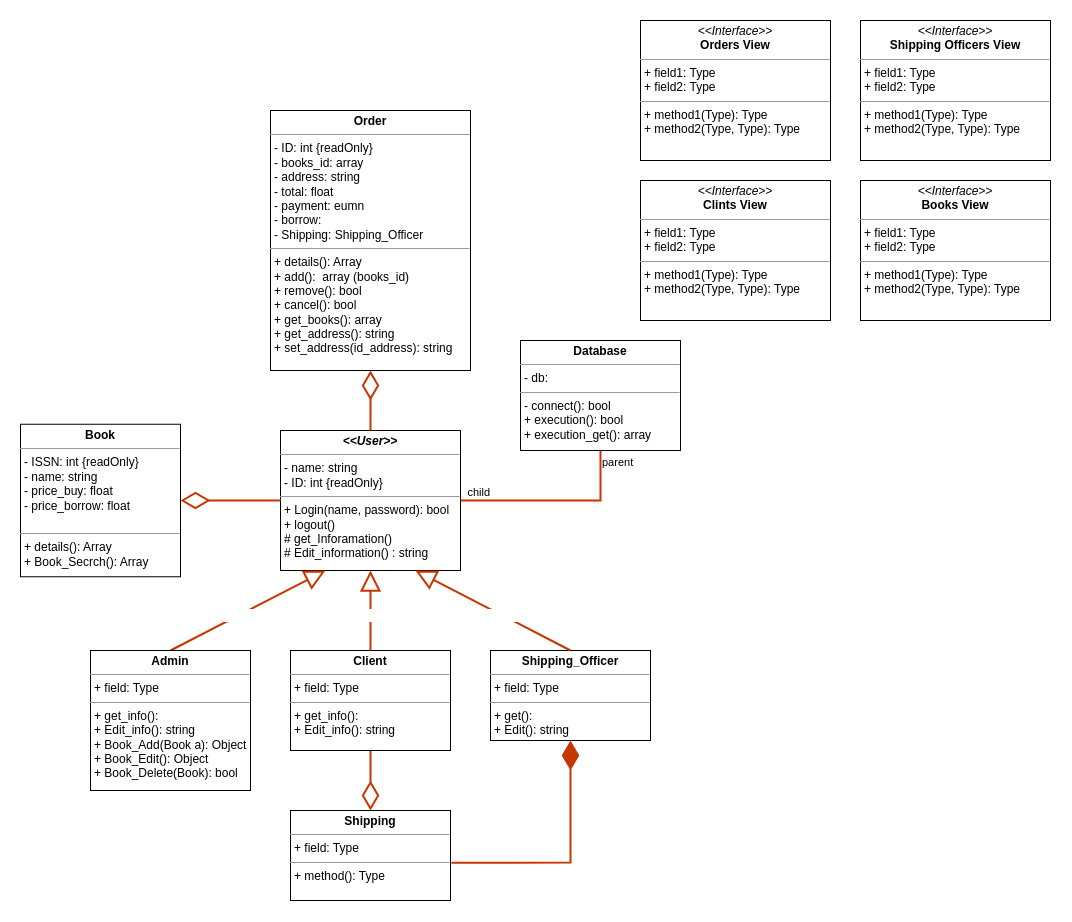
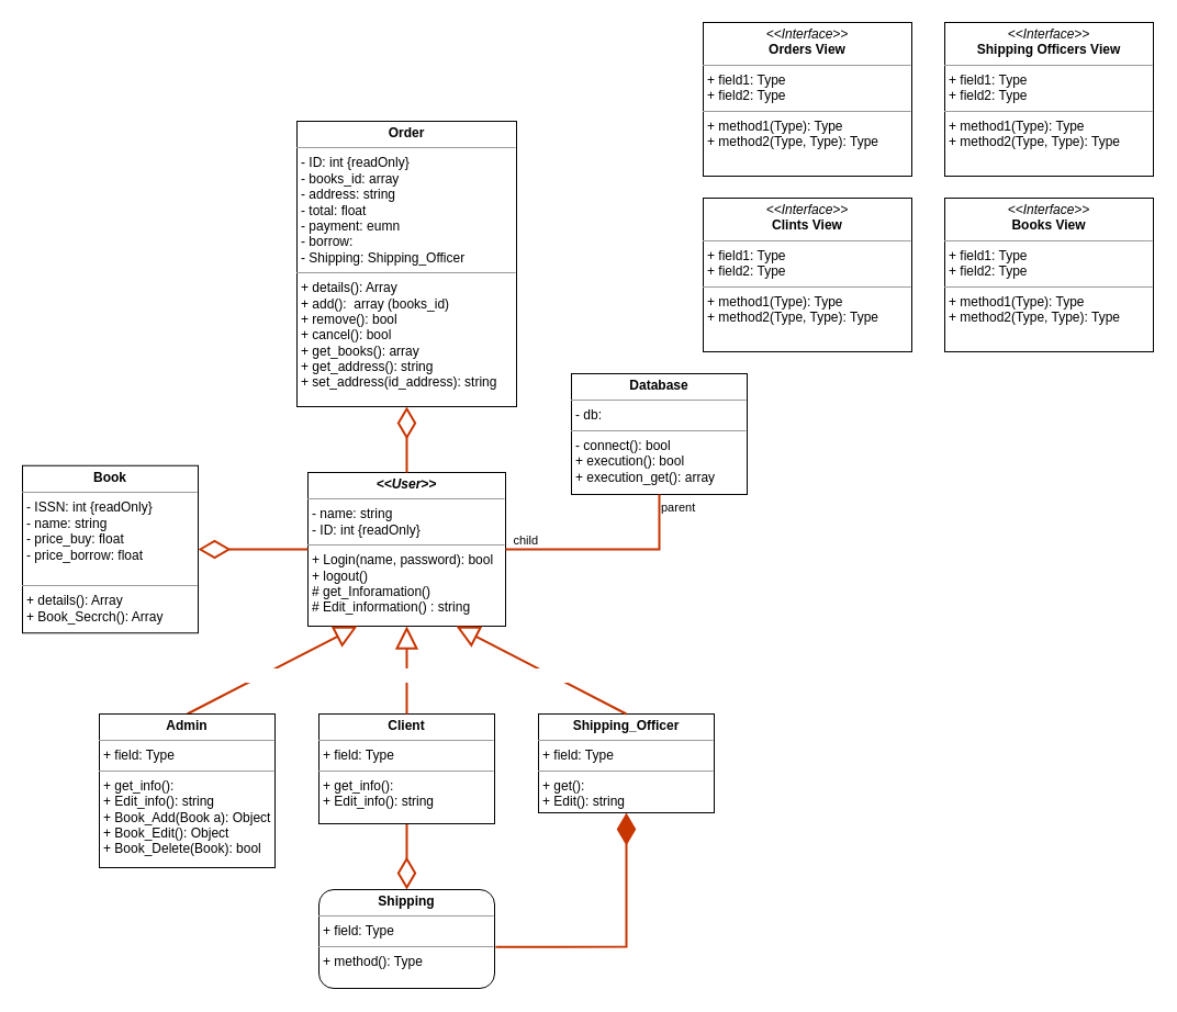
- <mxCell id="14" value="&lt;p style=&quot;margin: 0px ; margin-top: 4px ; text-align: center&quot;&gt;&lt;b&gt;Shipping&lt;/b&gt;&lt;/p&gt;&lt;hr size=&quot;1&quot;&gt;&lt;p style=&quot;margin: 0px ; margin-left: 4px&quot;&gt;+ field: Type&lt;/p&gt;&lt;hr size=&quot;1&quot;&gt;&lt;p style=&quot;margin: 0px ; margin-left: 4px&quot;&gt;+ method(): Type&lt;/p&gt;" style="verticalAlign=top;align=left;overflow=fill;fontSize=12;fontFamily=Helvetica;html=1;rounded=0;shadow=0;sketch=0;glass=0;" parent="1" vertex="1"><mxGeometry x="290" y="810" width="160" height="90" as="geometry" /></mxCell>
+ <mxCell id="14" value="&lt;p style=&quot;margin: 0px ; margin-top: 4px ; text-align: center&quot;&gt;&lt;b&gt;Shipping&lt;/b&gt;&lt;/p&gt;&lt;hr size=&quot;1&quot;&gt;&lt;p style=&quot;margin: 0px ; margin-left: 4px&quot;&gt;+ field: Type&lt;/p&gt;&lt;hr size=&quot;1&quot;&gt;&lt;p style=&quot;margin: 0px ; margin-left: 4px&quot;&gt;+ method(): Type&lt;/p&gt;" style="verticalAlign=top;align=left;overflow=fill;fontSize=12;fontFamily=Helvetica;html=1;shadow=0;sketch=0;glass=0;rounded=1;" parent="1" vertex="1"><mxGeometry x="290" y="810" width="160" height="90" as="geometry" /></mxCell>
